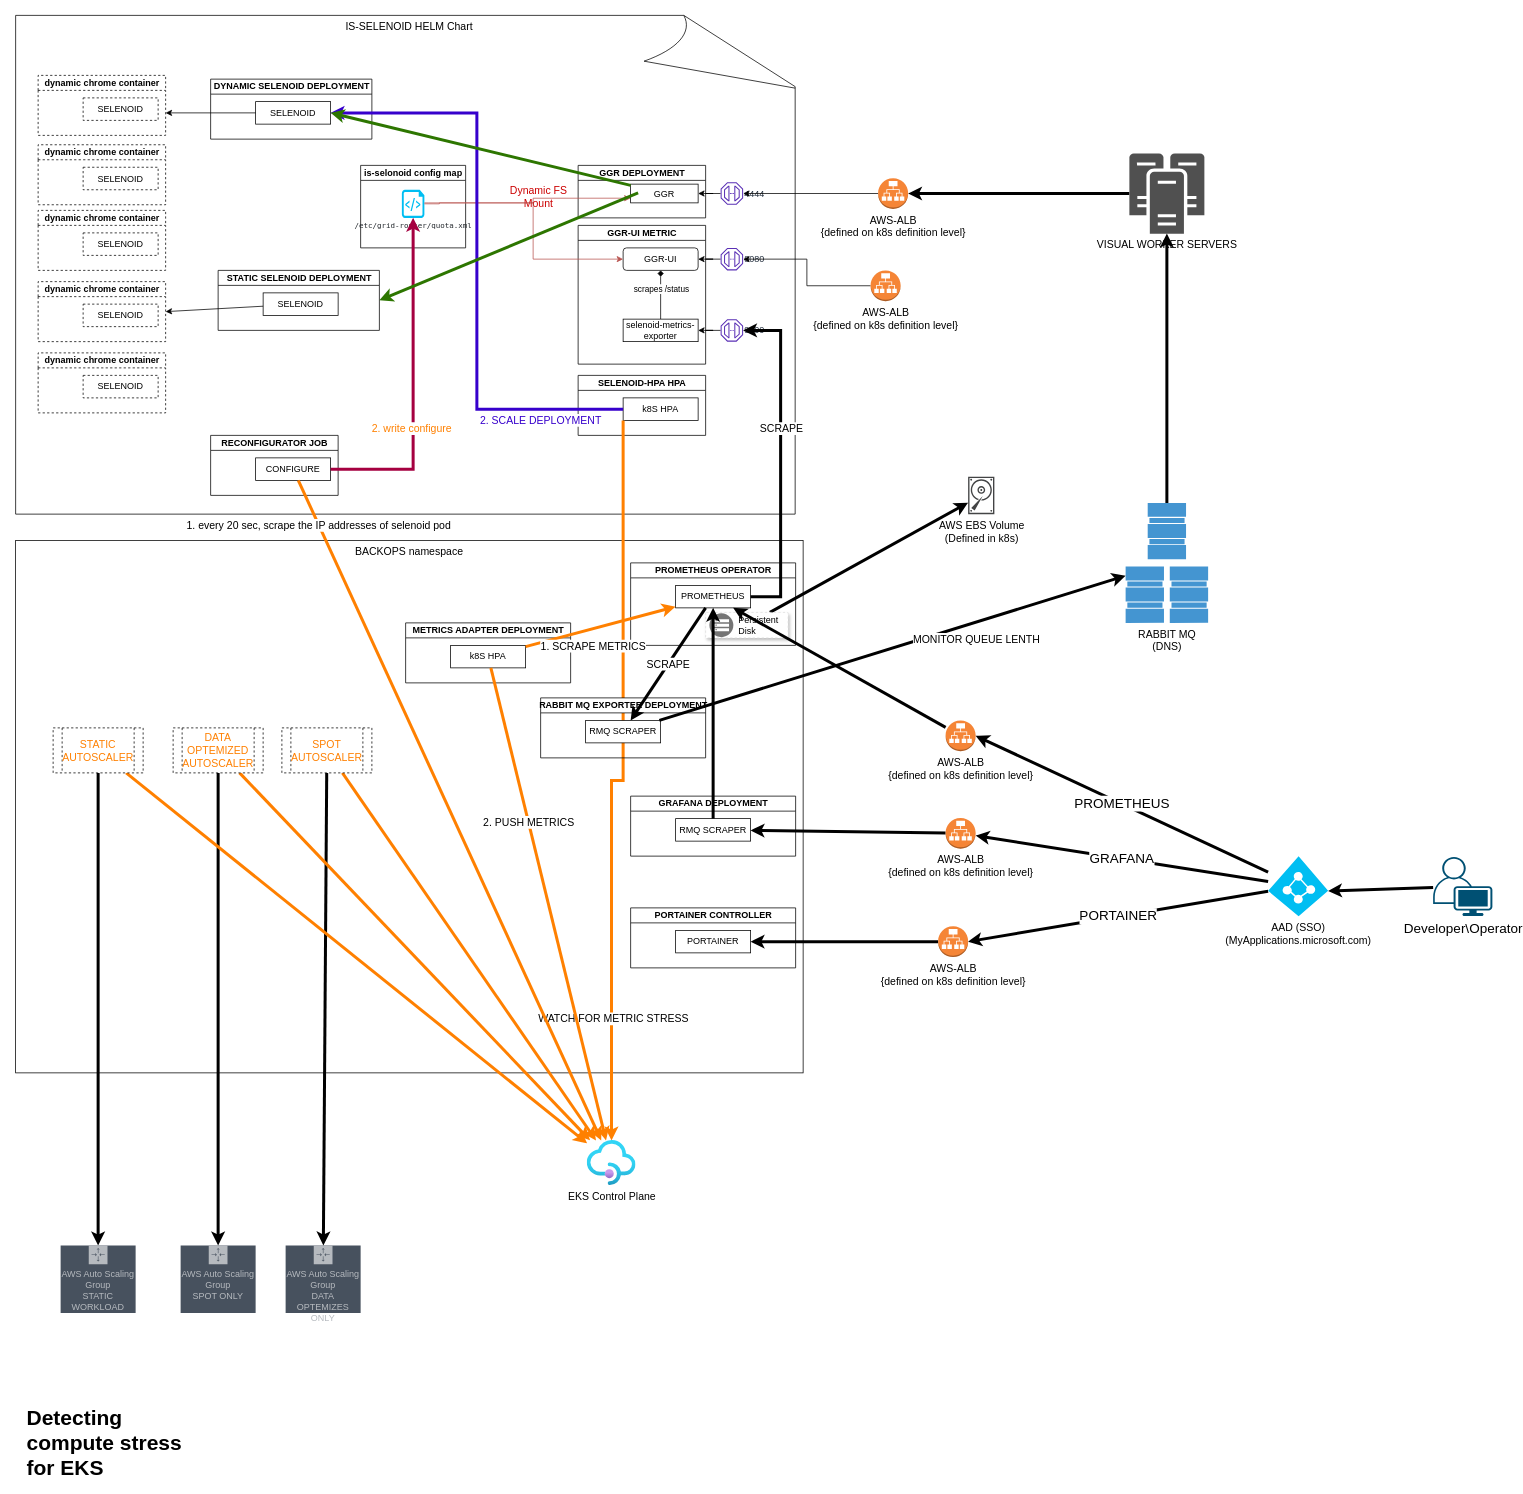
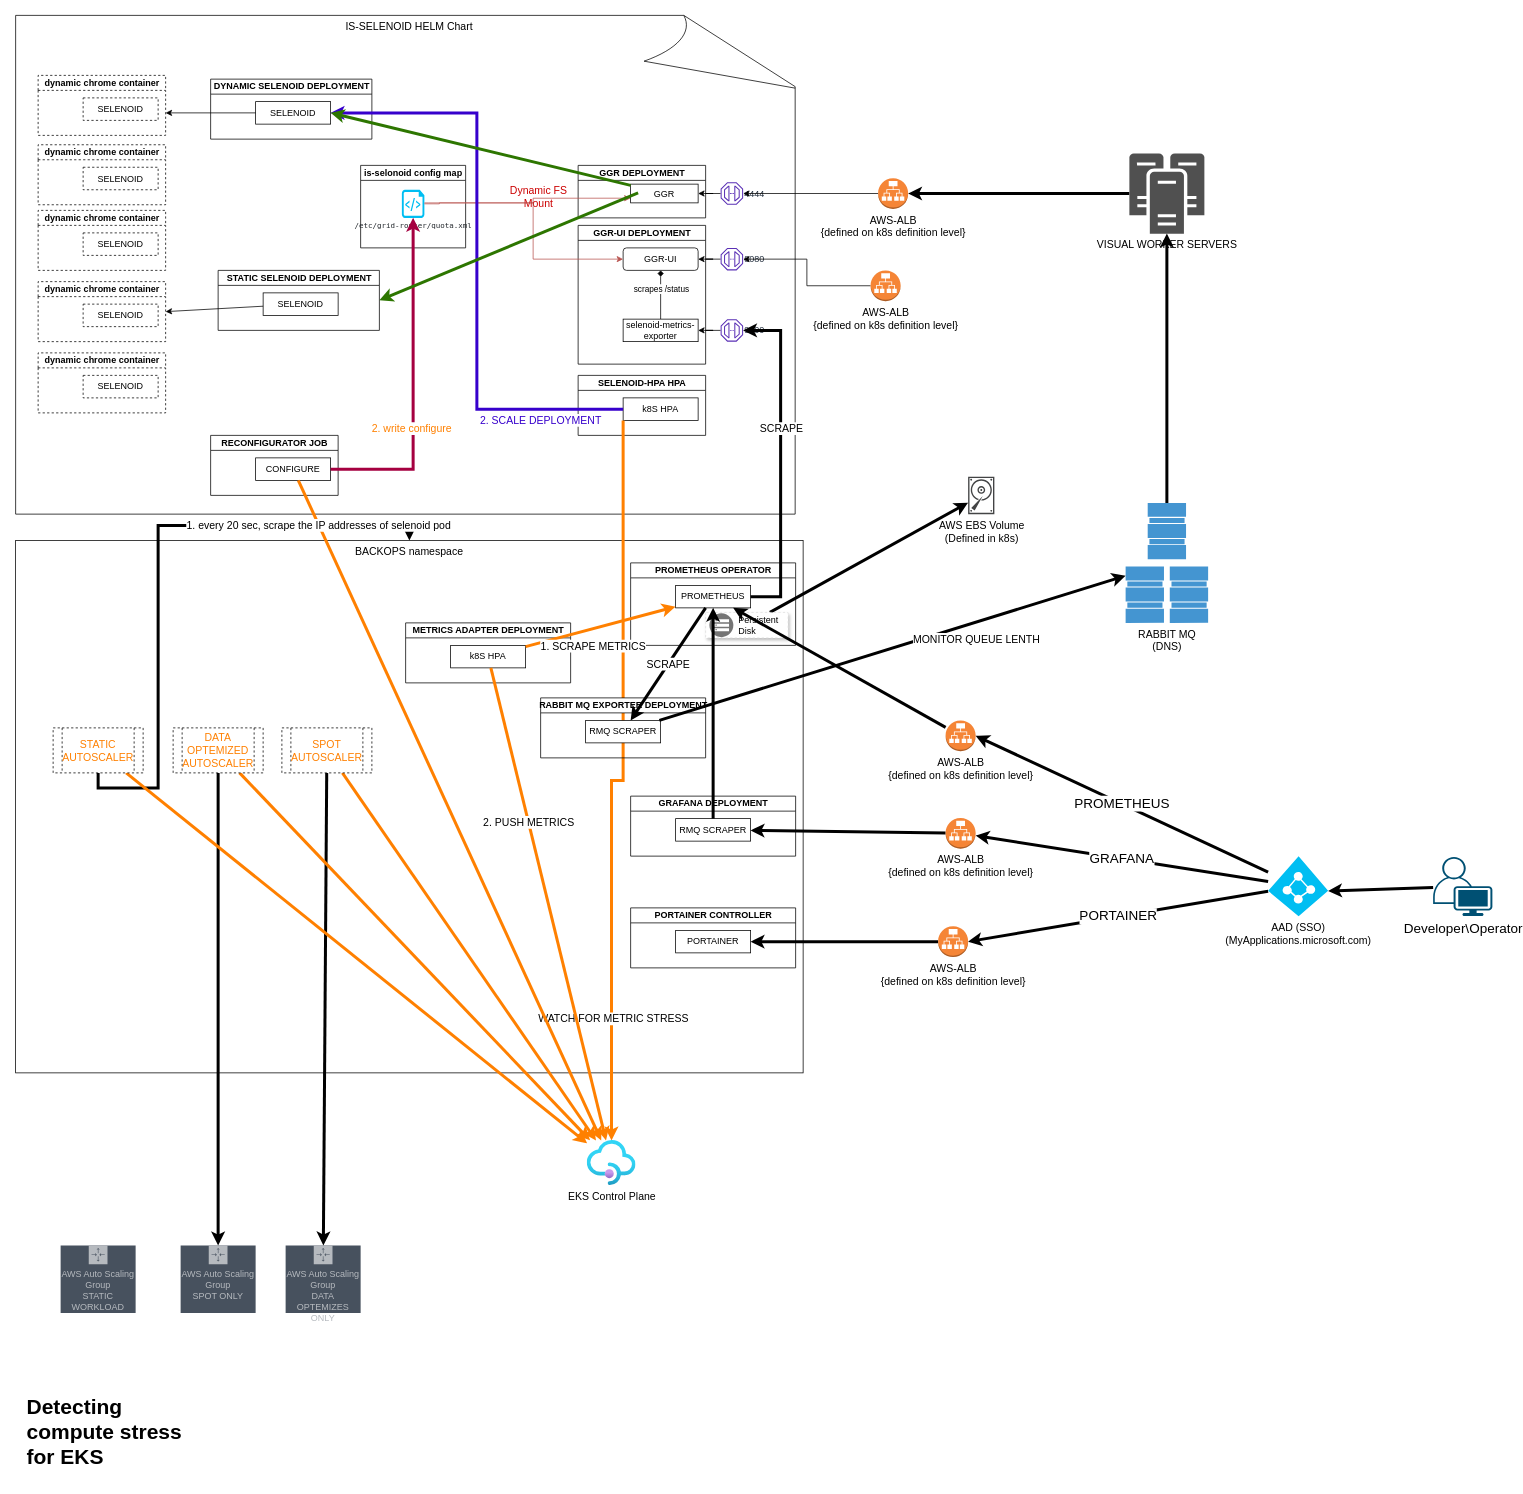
- <mxCell id="3" value="GGR-UI METRIC" style="swimlane;html=1;startSize=20;horizontal=1;containerType=tree;" vertex="1" parent="1"><mxGeometry x="770" y="300" width="170" height="185" as="geometry" /></mxCell>
+ <mxCell id="3" value="GGR-UI DEPLOYMENT" style="swimlane;html=1;startSize=20;horizontal=1;containerType=tree;" vertex="1" parent="1"><mxGeometry x="770" y="300" width="170" height="185" as="geometry" /></mxCell>
- <mxCell id="52" style="edgeStyle=orthogonalEdgeStyle;rounded=0;orthogonalLoop=1;jettySize=auto;html=1;labelBackgroundColor=#ffffff;strokeWidth=4;fontSize=14;fontColor=#FF8000;" edge="1" parent="1" source="54" target="58"><mxGeometry relative="1" as="geometry" /></mxCell>
+ <mxCell id="52" style="edgeStyle=orthogonalEdgeStyle;rounded=0;orthogonalLoop=1;jettySize=auto;html=1;labelBackgroundColor=#ffffff;strokeWidth=4;fontSize=14;fontColor=#FF8000;" edge="1" parent="1" source="54" target="26"><mxGeometry relative="1" as="geometry" /></mxCell>
- <mxCell id="83" value="&lt;h1&gt;Detecting compute stress for EKS&lt;/h1&gt;&lt;p&gt;Lorem ipsum dolor sit amet, consectetur adipisicing elit, sed do eiusmod tempor incididunt ut labore et dolore magna aliqua.&lt;/p&gt;" style="text;html=1;strokeColor=none;fillColor=none;spacing=5;spacingTop=-20;whiteSpace=wrap;overflow=hidden;rounded=0;dashed=1;labelBackgroundColor=none;fontSize=14;fontColor=#000000;" vertex="1" parent="1"><mxGeometry x="30" y="1865" width="250" height="120" as="geometry" /></mxCell>
+ <mxCell id="83" value="&lt;h1&gt;Detecting compute stress for EKS&lt;/h1&gt;&lt;p&gt;Lorem ipsum dolor sit amet, consectetur adipisicing elit, sed do eiusmod tempor incididunt ut labore et dolore magna aliqua.&lt;/p&gt;" style="text;html=1;strokeColor=none;fillColor=none;spacing=5;spacingTop=-20;whiteSpace=wrap;overflow=hidden;rounded=0;dashed=1;labelBackgroundColor=none;fontSize=14;fontColor=#000000;" vertex="1" parent="1"><mxGeometry x="30" y="1850" width="250" height="120" as="geometry" /></mxCell>
